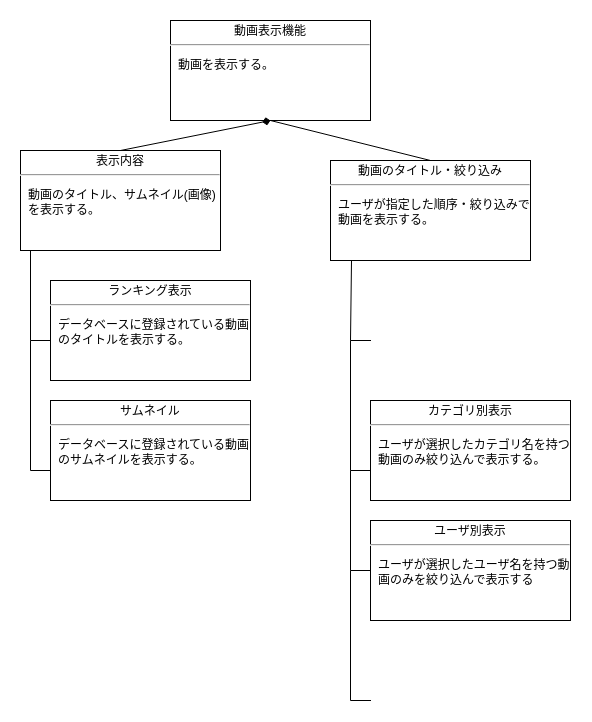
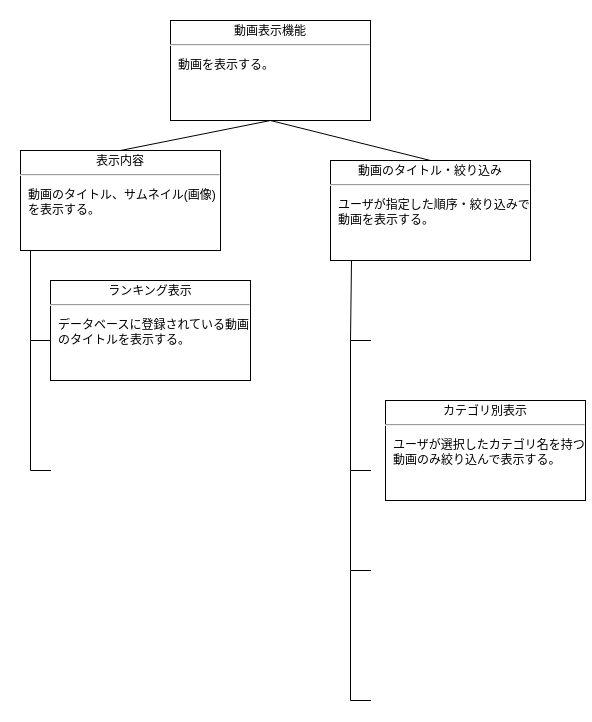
- <mxCell id="6" value="" style="endArrow=diamond;html=1;entryX=0.5;entryY=1;entryDx=0;entryDy=0;exitX=0.5;exitY=0;exitDx=0;exitDy=0;" parent="1" source="4" target="2" edge="1"><mxGeometry width="50" height="50" relative="1" as="geometry"><mxPoint x="175" y="330" as="sourcePoint" /><mxPoint x="145" y="120" as="targetPoint" /></mxGeometry></mxCell>
+ <mxCell id="6" value="" style="endArrow=none;html=1;entryX=0.5;entryY=1;entryDx=0;entryDy=0;exitX=0.5;exitY=0;exitDx=0;exitDy=0;" parent="1" source="4" target="2" edge="1"><mxGeometry width="50" height="50" relative="1" as="geometry"><mxPoint x="175" y="330" as="sourcePoint" /><mxPoint x="145" y="120" as="targetPoint" /></mxGeometry></mxCell>
- <mxCell id="3" value="&lt;p style=&quot;margin: 0px ; margin-top: 4px ; text-align: center&quot;&gt;サムネイル&lt;/p&gt;&lt;hr&gt;&lt;p&gt;&lt;/p&gt;&lt;p style=&quot;margin: 0px ; margin-left: 8px ; text-align: left&quot;&gt;データベースに登録されている動画のサムネイルを表示する。&lt;br&gt;&lt;/p&gt;" style="shape=rect;overflow=fill;html=1;whiteSpace=wrap;align=center;" parent="1" vertex="1"><mxGeometry x="50" y="400" width="200" height="100" as="geometry" /></mxCell>
- <mxCell id="9" value="&lt;p style=&quot;margin: 0px ; margin-top: 4px ; text-align: center&quot;&gt;カテゴリ別表示&lt;/p&gt;&lt;hr&gt;&lt;p&gt;&lt;/p&gt;&lt;p style=&quot;margin: 0px ; margin-left: 8px ; text-align: left&quot;&gt;ユーザが選択したカテゴリ名を持つ動画のみ絞り込んで表示する。&lt;/p&gt;" style="shape=rect;overflow=fill;html=1;whiteSpace=wrap;align=center;" parent="1" vertex="1"><mxGeometry x="370" y="400" width="200" height="100" as="geometry" /></mxCell>
+ <mxCell id="9" value="&lt;p style=&quot;margin: 0px ; margin-top: 4px ; text-align: center&quot;&gt;カテゴリ別表示&lt;/p&gt;&lt;hr&gt;&lt;p&gt;&lt;/p&gt;&lt;p style=&quot;margin: 0px ; margin-left: 8px ; text-align: left&quot;&gt;ユーザが選択したカテゴリ名を持つ動画のみ絞り込んで表示する。&lt;/p&gt;" style="shape=rect;overflow=fill;html=1;whiteSpace=wrap;align=center;" parent="1" vertex="1"><mxGeometry x="385" y="400" width="200" height="100" as="geometry" /></mxCell>
- <mxCell id="14" value="&lt;p style=&quot;margin: 0px ; margin-top: 4px ; text-align: center&quot;&gt;ユーザ別表示&lt;/p&gt;&lt;hr&gt;&lt;p&gt;&lt;/p&gt;&lt;p style=&quot;margin: 0px ; margin-left: 8px ; text-align: left&quot;&gt;ユーザが選択したユーザ名を持つ動画のみを絞り込んで表示する&lt;/p&gt;" style="shape=rect;overflow=fill;html=1;whiteSpace=wrap;align=center;" parent="1" vertex="1"><mxGeometry x="370" y="520" width="200" height="100" as="geometry" /></mxCell>
